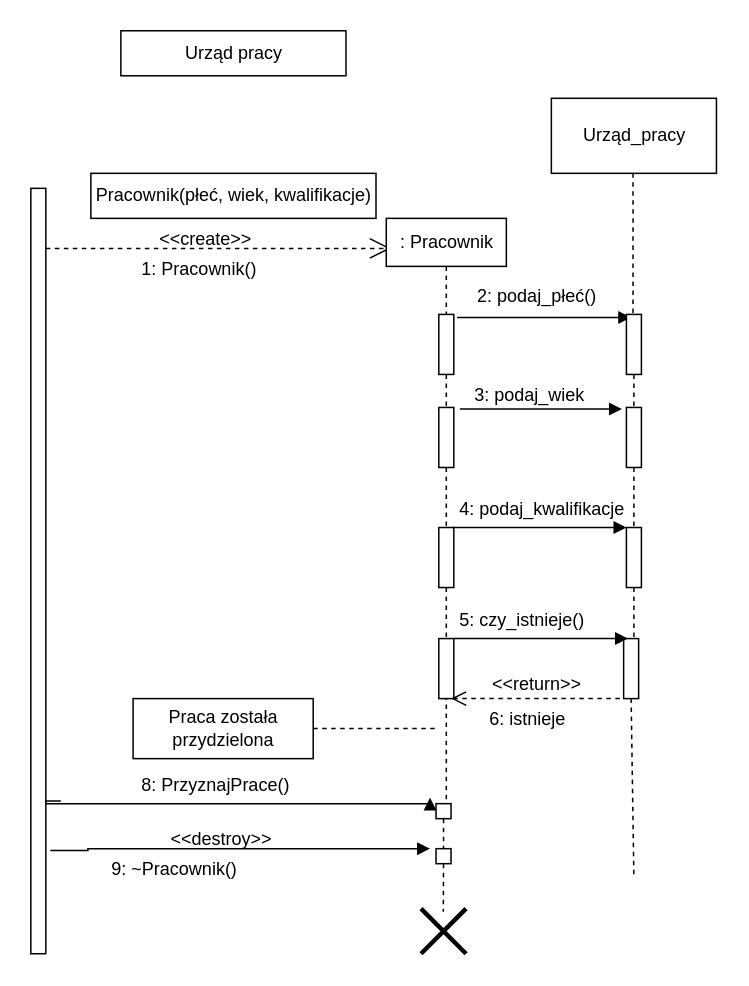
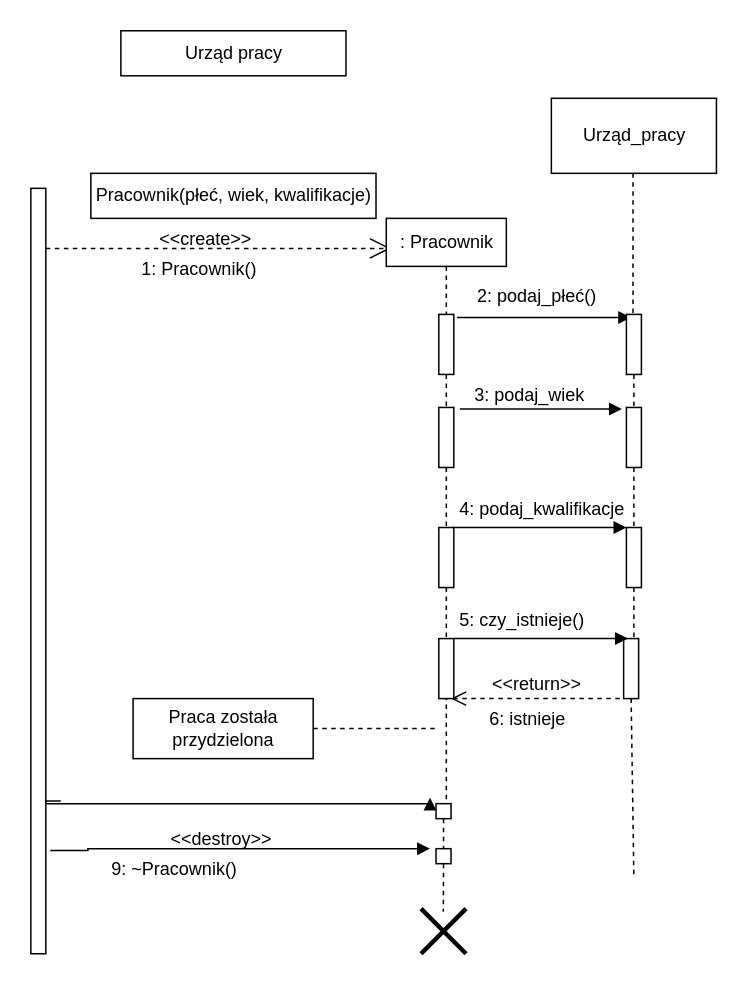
- <mxCell id="31" value="8: PrzyznajPrace()&#10;" style="text;strokeColor=none;fillColor=none;align=left;verticalAlign=top;spacingLeft=4;spacingRight=4;overflow=hidden;rotatable=0;points=[[0,0.5],[1,0.5]];portConstraint=eastwest;" parent="1" vertex="1"><mxGeometry x="88.15" y="509" width="150.62" height="26" as="geometry" /></mxCell>
